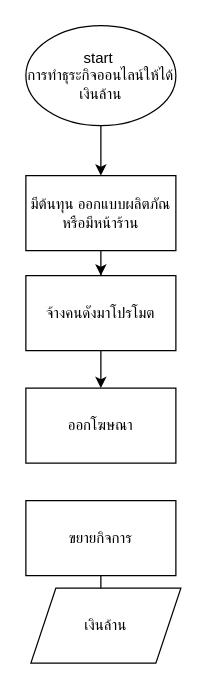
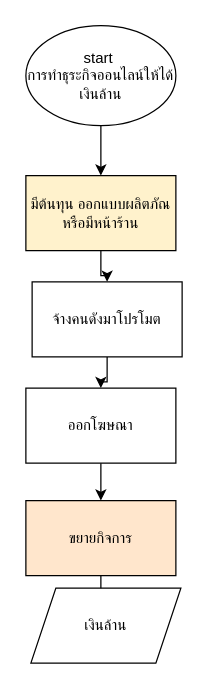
- <mxCell id="5" value="มีต้นทุน ออกแบบผลิตภัณ หรือมีหน้าร้าน" style="whiteSpace=wrap;html=1;" vertex="1" parent="1"><mxGeometry x="20" y="140" width="120" height="60" as="geometry" /></mxCell>
+ <mxCell id="5" value="มีต้นทุน ออกแบบผลิตภัณ หรือมีหน้าร้าน" style="whiteSpace=wrap;html=1;fillColor=#fff2cc;" vertex="1" parent="1"><mxGeometry x="20" y="140" width="120" height="60" as="geometry" /></mxCell>
- <mxCell id="7" value="จ้างคนดังมาโปรโมต" style="whiteSpace=wrap;html=1;" vertex="1" parent="1"><mxGeometry x="20" y="220" width="120" height="60" as="geometry" /></mxCell>
+ <mxCell id="7" value="จ้างคนดังมาโปรโมต" style="whiteSpace=wrap;html=1;" vertex="1" parent="1"><mxGeometry x="25" y="225" width="120" height="60" as="geometry" /></mxCell>
+ <mxCell id="8" value="" style="edgeStyle=orthogonalEdgeStyle;rounded=0;orthogonalLoop=1;jettySize=auto;html=1;" edge="1" parent="1" source="9" target="11"><mxGeometry relative="1" as="geometry" /></mxCell>
- <mxCell id="11" value="ขยายกิจการ" style="whiteSpace=wrap;html=1;" vertex="1" parent="1"><mxGeometry x="20" y="400" width="120" height="60" as="geometry" /></mxCell>
+ <mxCell id="11" value="ขยายกิจการ" style="whiteSpace=wrap;html=1;fillColor=#ffe6cc;" vertex="1" parent="1"><mxGeometry x="20" y="400" width="120" height="60" as="geometry" /></mxCell>
